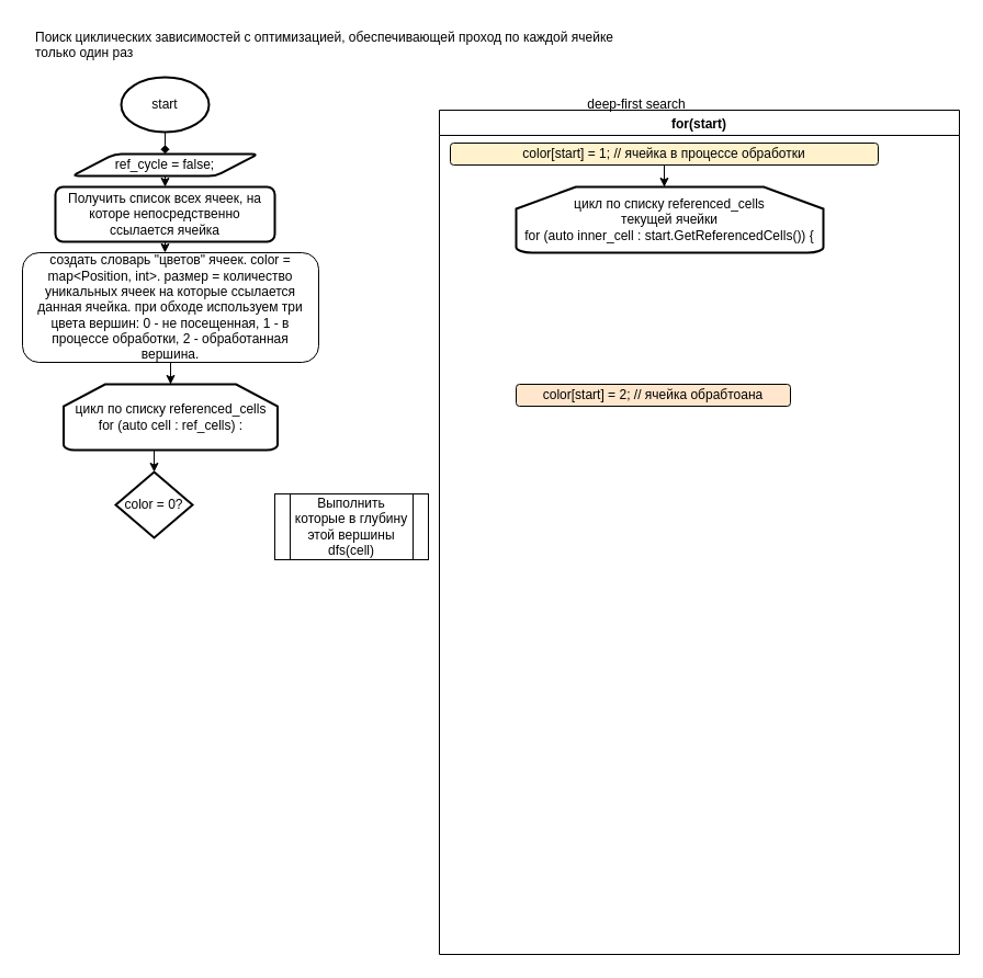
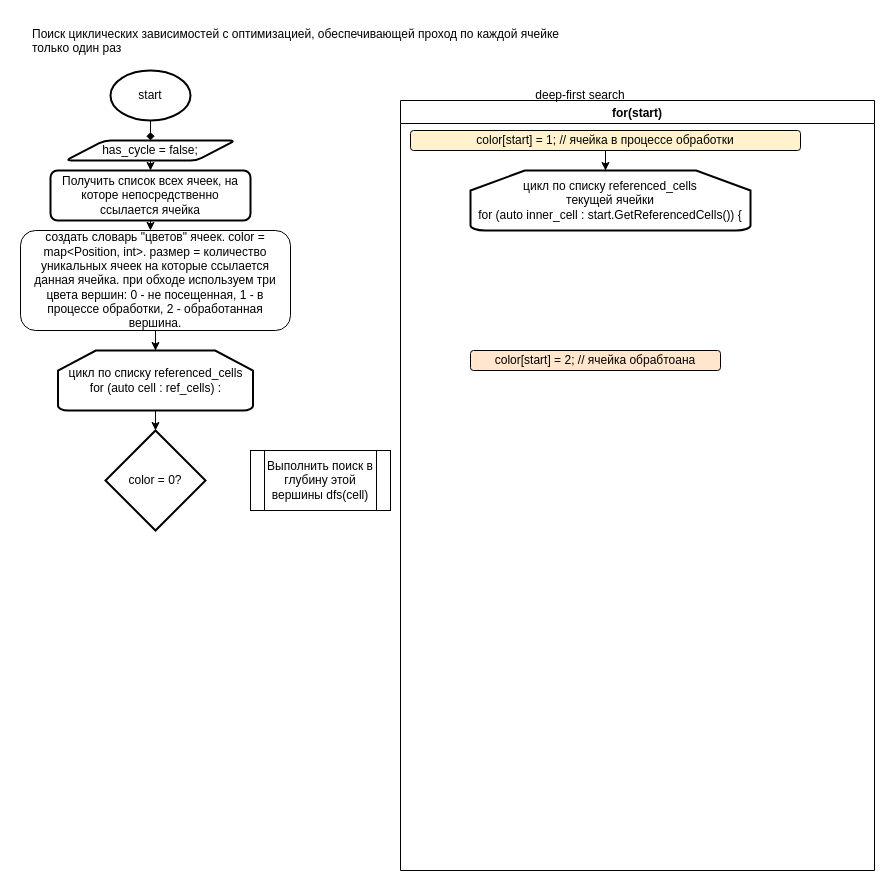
- <mxCell id="6" value="ref_cycle = false;" style="shape=parallelogram;html=1;strokeWidth=2;perimeter=parallelogramPerimeter;whiteSpace=wrap;rounded=1;arcSize=12;size=0.23;" vertex="1" parent="1"><mxGeometry x="65" y="140" width="170" height="20" as="geometry" /></mxCell>
+ <mxCell id="6" value="has_cycle = false;" style="shape=parallelogram;html=1;strokeWidth=2;perimeter=parallelogramPerimeter;whiteSpace=wrap;rounded=1;arcSize=12;size=0.23;" vertex="1" parent="1"><mxGeometry x="65" y="140" width="170" height="20" as="geometry" /></mxCell>
- <mxCell id="11" value="color = 0?" style="strokeWidth=2;html=1;shape=mxgraph.flowchart.decision;whiteSpace=wrap;" vertex="1" parent="1"><mxGeometry x="105" y="430" width="70" height="60" as="geometry" /></mxCell>
+ <mxCell id="11" value="color = 0?" style="strokeWidth=2;html=1;shape=mxgraph.flowchart.decision;whiteSpace=wrap;" vertex="1" parent="1"><mxGeometry x="105" y="430" width="100" height="100" as="geometry" /></mxCell>
- <mxCell id="14" value="Выполнить которые в глубину этой вершины dfs(cell)" style="shape=process;whiteSpace=wrap;html=1;backgroundOutline=1;" vertex="1" parent="1"><mxGeometry x="250" y="450" width="140" height="60" as="geometry" /></mxCell>
+ <mxCell id="14" value="Выполнить поиск в глубину этой вершины dfs(cell)" style="shape=process;whiteSpace=wrap;html=1;backgroundOutline=1;" vertex="1" parent="1"><mxGeometry x="250" y="450" width="140" height="60" as="geometry" /></mxCell>
